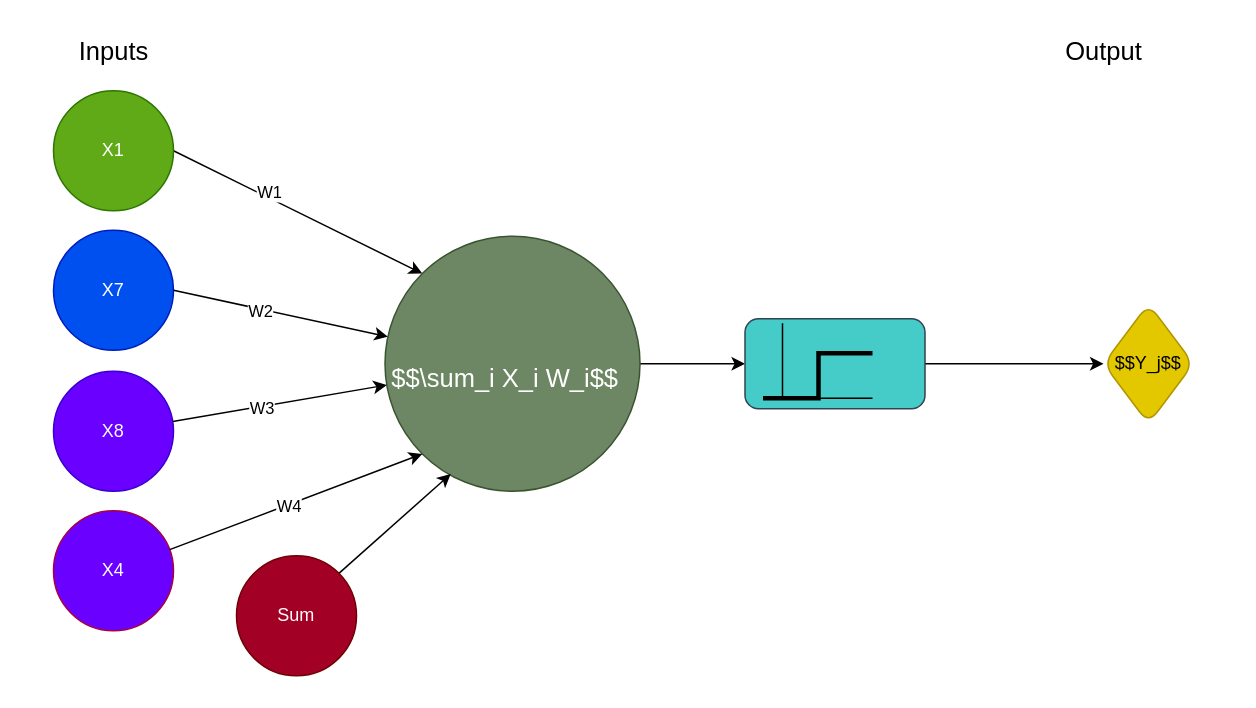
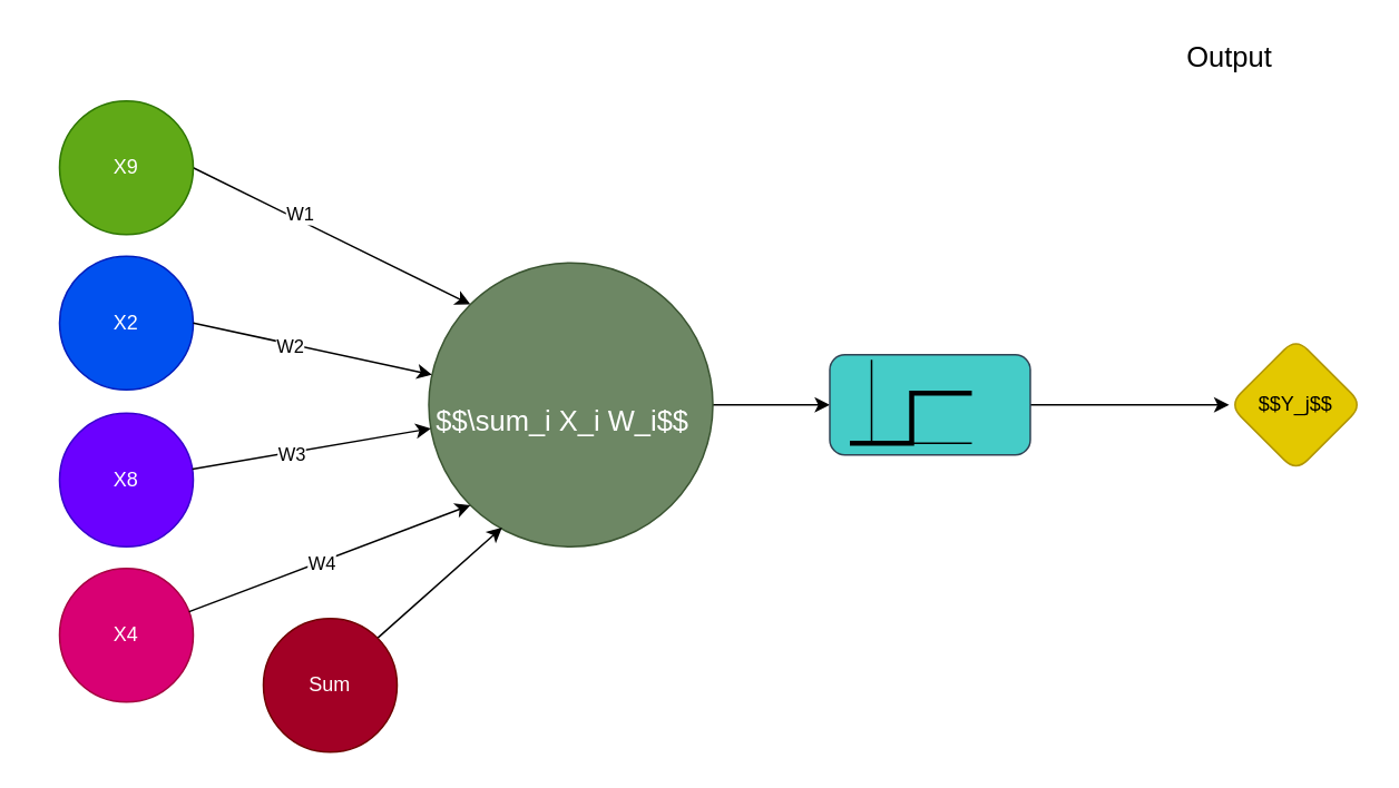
- <mxCell id="19" value="Inputs" style="text;html=1;align=center;verticalAlign=middle;resizable=0;points=[];autosize=1;strokeColor=none;fillColor=none;fontSize=17;" vertex="1" parent="1"><mxGeometry x="45" y="20" width="60" height="30" as="geometry" /></mxCell>
- <mxCell id="5" value="X1" style="ellipse;whiteSpace=wrap;html=1;aspect=fixed;fillColor=#60a917;fontColor=#ffffff;strokeColor=#2D7600;" vertex="1" parent="4"><mxGeometry x="15" width="80" height="80" as="geometry" /></mxCell>
+ <mxCell id="5" value="X9" style="ellipse;whiteSpace=wrap;html=1;aspect=fixed;fillColor=#60a917;fontColor=#ffffff;strokeColor=#2D7600;" vertex="1" parent="4"><mxGeometry x="15" width="80" height="80" as="geometry" /></mxCell>
- <mxCell id="6" value="X7" style="ellipse;whiteSpace=wrap;html=1;aspect=fixed;fillColor=#0050ef;fontColor=#ffffff;strokeColor=#001DBC;" vertex="1" parent="4"><mxGeometry x="15" y="93" width="80" height="80" as="geometry" /></mxCell>
+ <mxCell id="6" value="X2" style="ellipse;whiteSpace=wrap;html=1;aspect=fixed;fillColor=#0050ef;fontColor=#ffffff;strokeColor=#001DBC;" vertex="1" parent="4"><mxGeometry x="15" y="93" width="80" height="80" as="geometry" /></mxCell>
- <mxCell id="18" value="$$Y_j$$" style="rhombus;whiteSpace=wrap;html=1;rounded=1;fillColor=#e3c800;fontColor=#000000;strokeColor=#B09500;" vertex="1" parent="1"><mxGeometry x="735" y="202" width="60" height="80" as="geometry" /></mxCell>
+ <mxCell id="18" value="$$Y_j$$" style="rhombus;whiteSpace=wrap;html=1;rounded=1;fillColor=#e3c800;fontColor=#000000;strokeColor=#B09500;" vertex="1" parent="1"><mxGeometry x="735" y="202" width="80" height="80" as="geometry" /></mxCell>
- <mxCell id="8" value="X4" style="ellipse;whiteSpace=wrap;html=1;aspect=fixed;fillColor=#6a00ff;fontColor=#ffffff;strokeColor=#A50040;" vertex="1" parent="4"><mxGeometry x="15" y="280" width="80" height="80" as="geometry" /></mxCell>
+ <mxCell id="8" value="X4" style="ellipse;whiteSpace=wrap;html=1;aspect=fixed;fillColor=#d80073;fontColor=#ffffff;strokeColor=#A50040;" vertex="1" parent="4"><mxGeometry x="15" y="280" width="80" height="80" as="geometry" /></mxCell>
